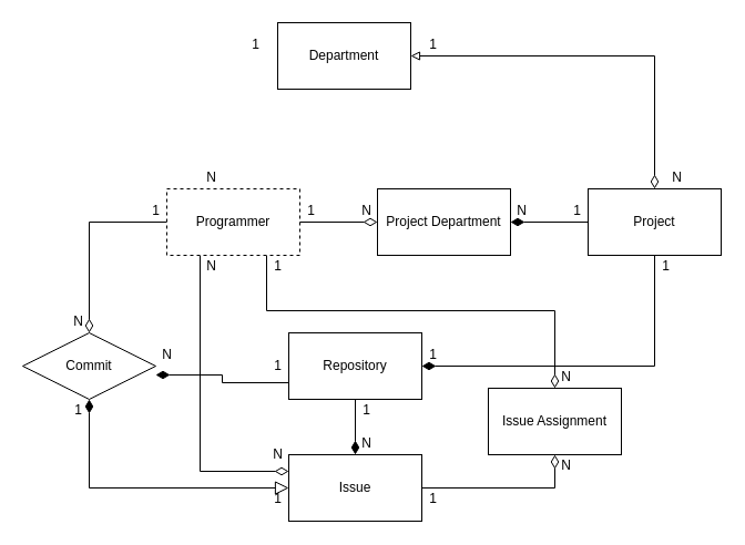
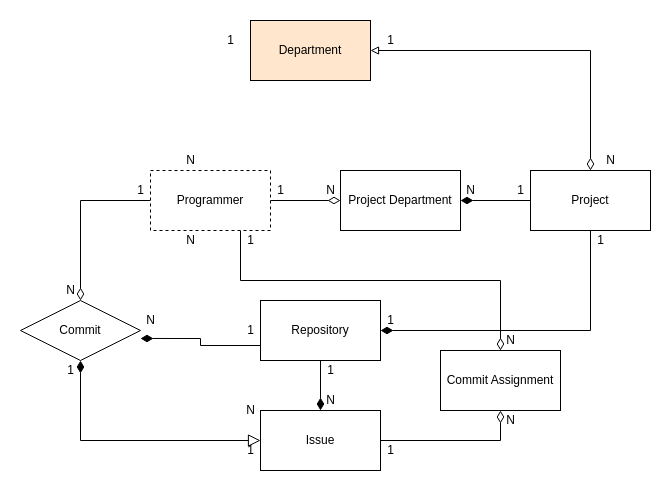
- <mxCell id="8" value="Department" style="rounded=0;whiteSpace=wrap;html=1;" vertex="1" parent="1"><mxGeometry x="250" y="20" width="120" height="60" as="geometry" /></mxCell>
+ <mxCell id="8" value="Department" style="rounded=0;whiteSpace=wrap;html=1;fillColor=#ffe6cc;" vertex="1" parent="1"><mxGeometry x="250" y="20" width="120" height="60" as="geometry" /></mxCell>
- <mxCell id="3" style="edgeStyle=orthogonalEdgeStyle;rounded=0;orthogonalLoop=1;jettySize=auto;html=1;exitX=0.25;exitY=1;exitDx=0;exitDy=0;entryX=0;entryY=0.25;entryDx=0;entryDy=0;startArrow=none;startFill=0;endArrow=diamondThin;endFill=0;startSize=10;endSize=10;strokeWidth=1;" edge="1" parent="1" source="5" target="16"><mxGeometry relative="1" as="geometry" /></mxCell>
- <mxCell id="40" value="Issue Assignment" style="rounded=0;whiteSpace=wrap;html=1;" vertex="1" parent="1"><mxGeometry x="440" y="350" width="120" height="60" as="geometry" /></mxCell>
+ <mxCell id="40" value="Commit Assignment" style="rounded=0;whiteSpace=wrap;html=1;" vertex="1" parent="1"><mxGeometry x="440" y="350" width="120" height="60" as="geometry" /></mxCell>
